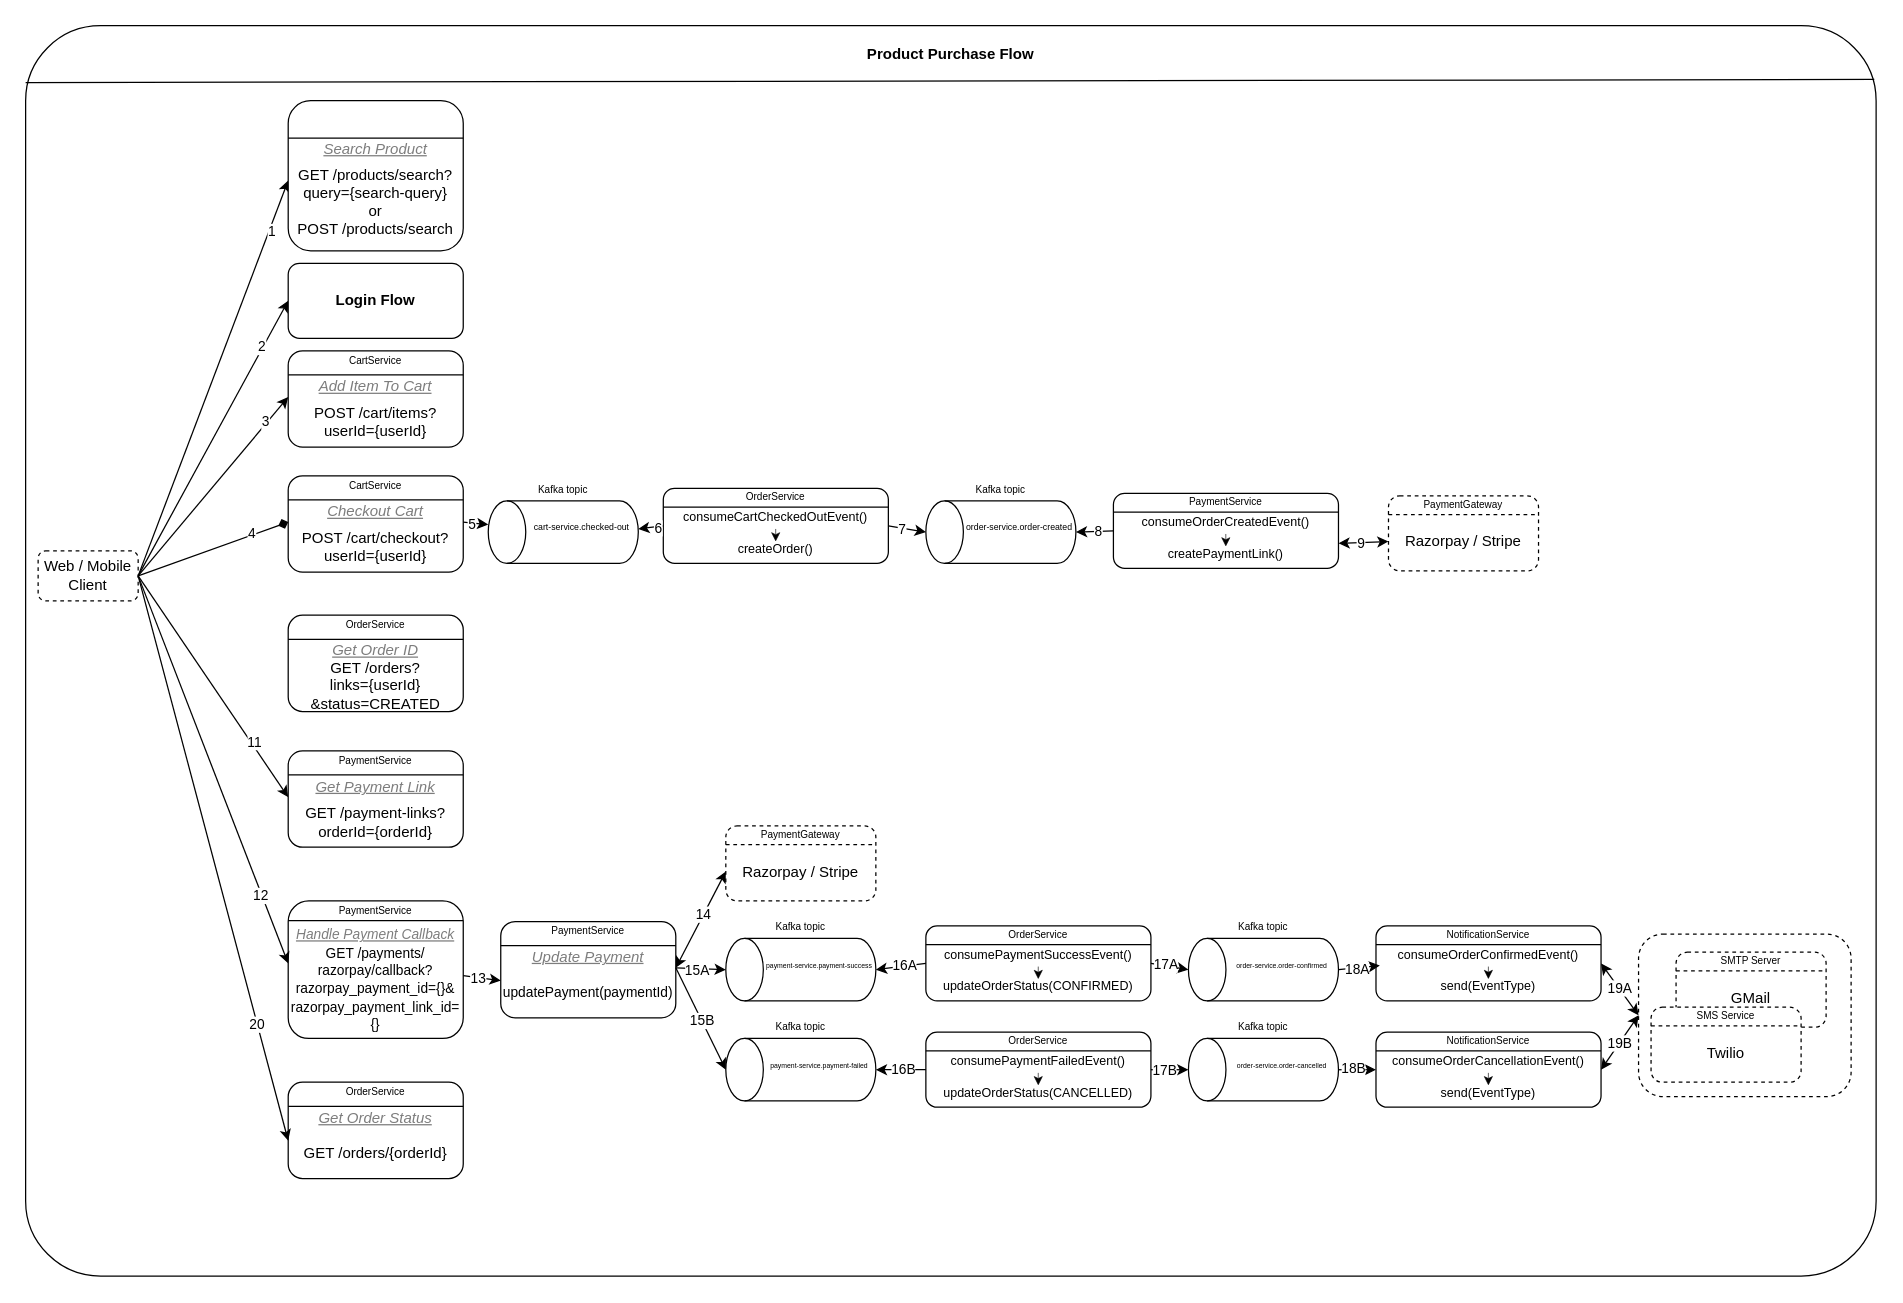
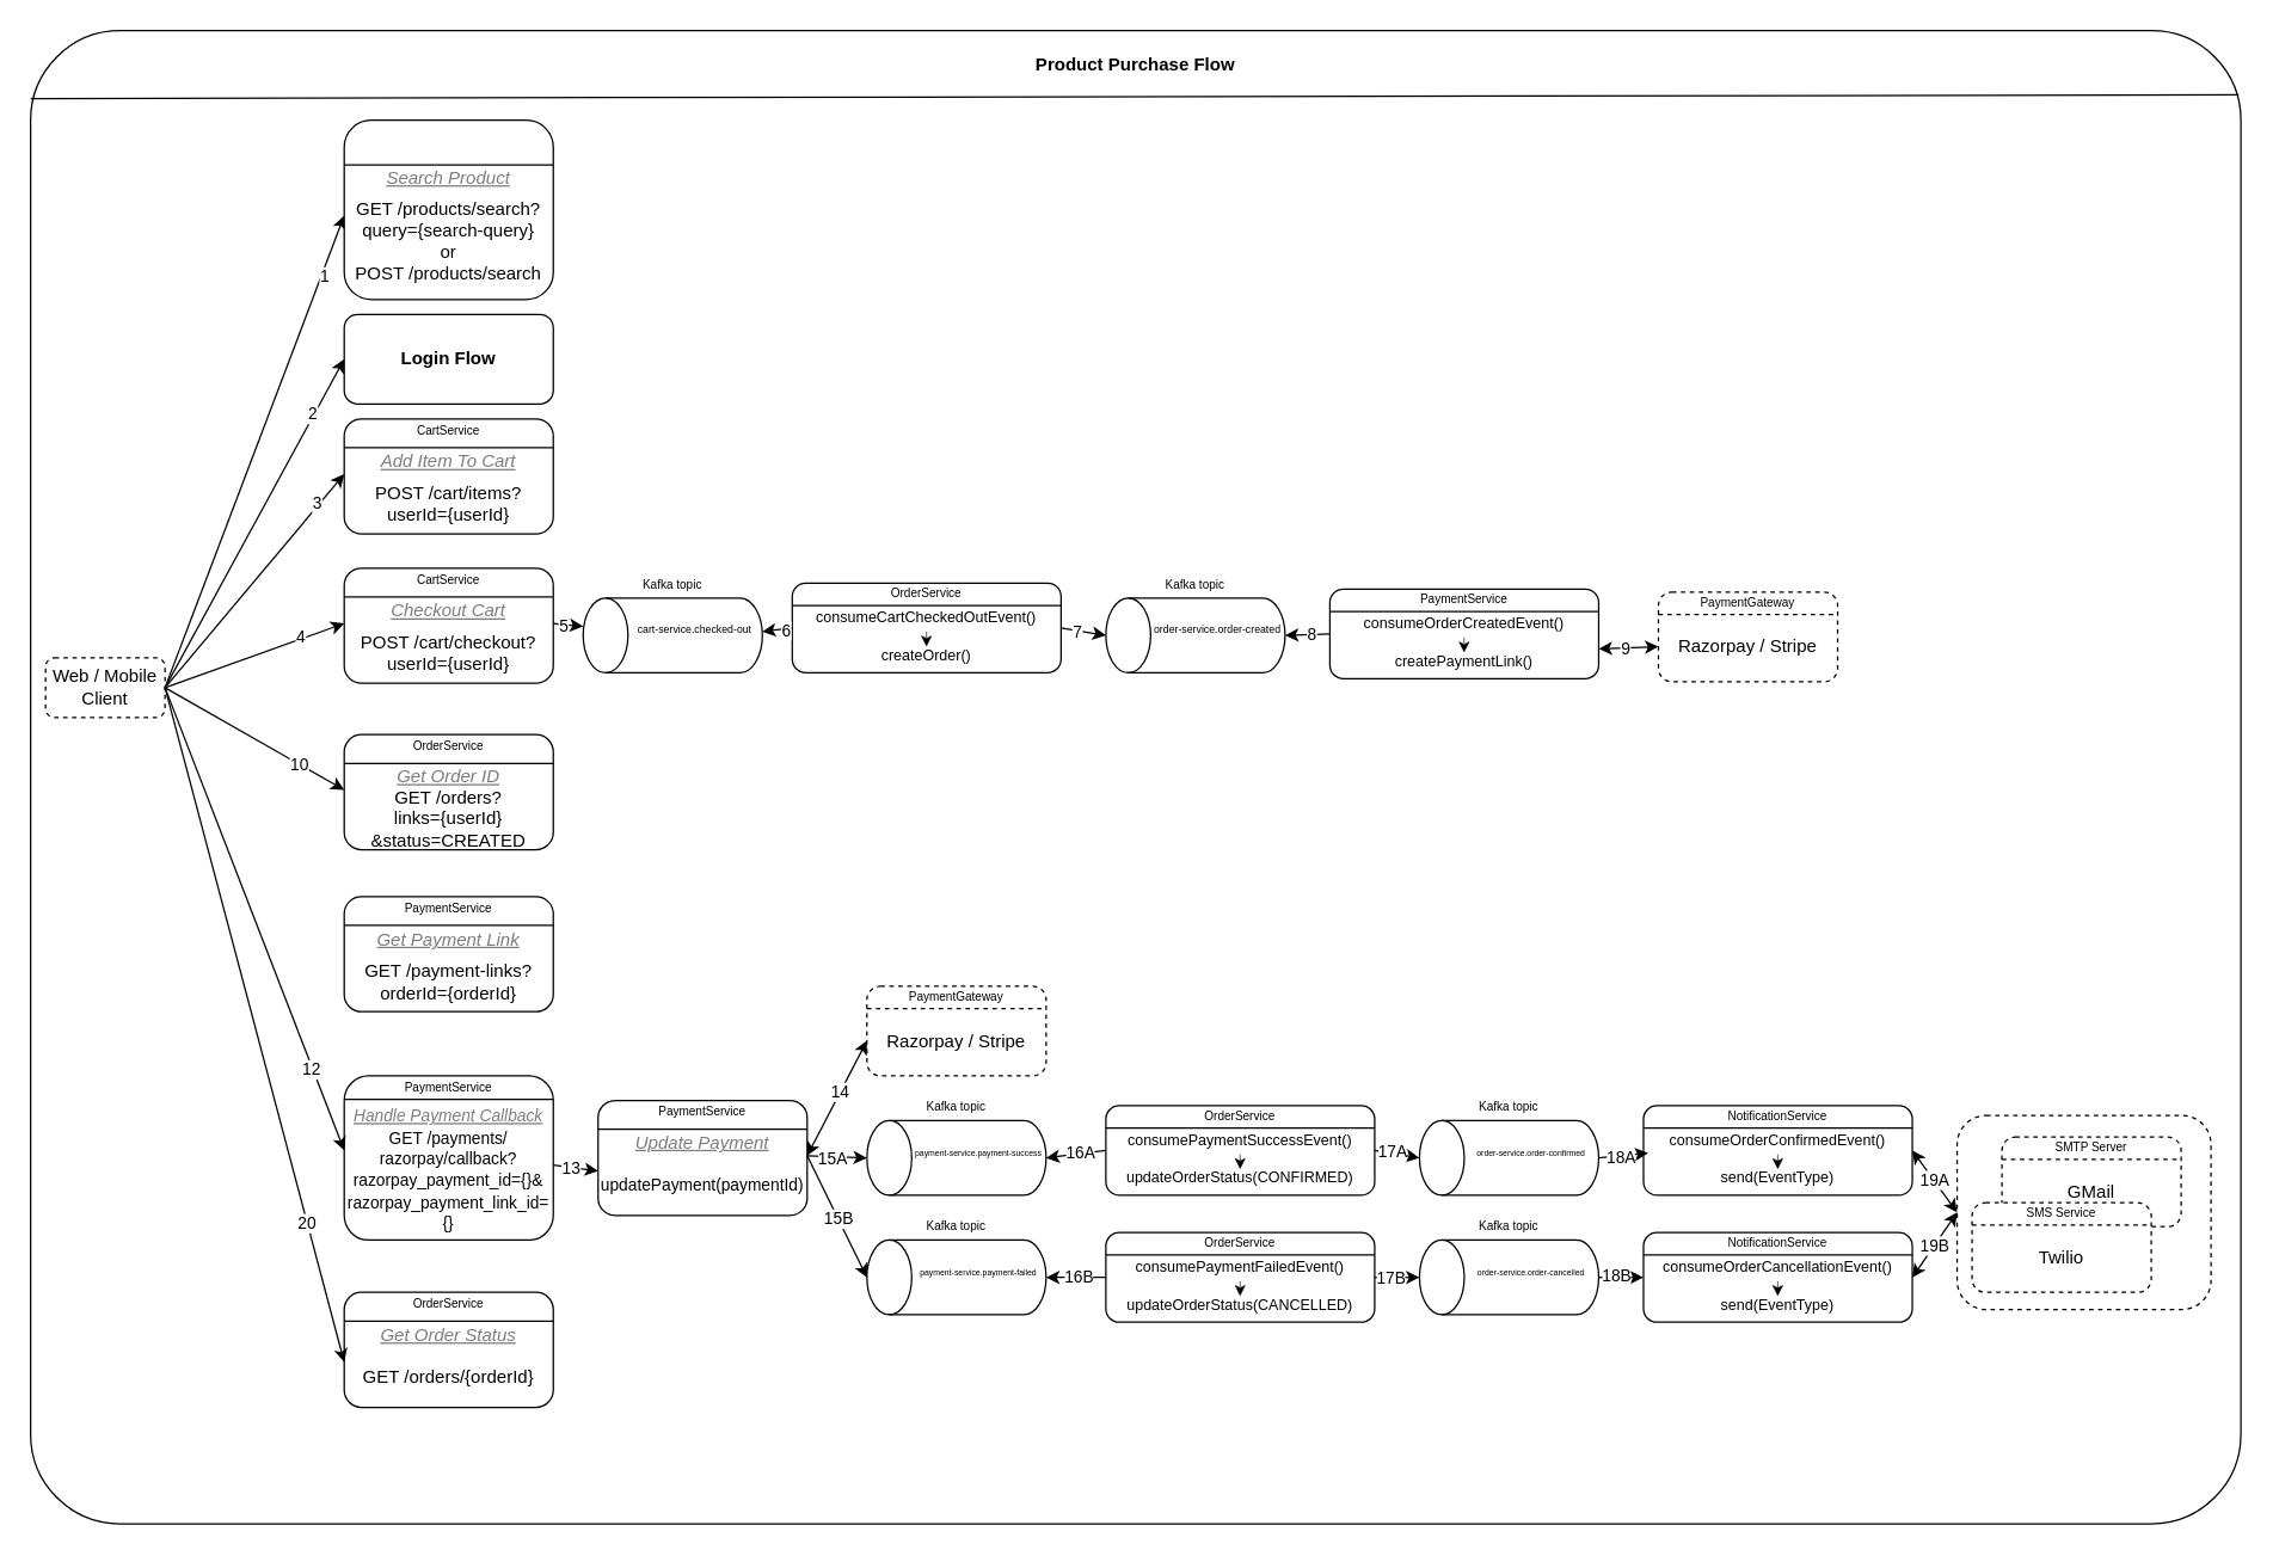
- <mxCell id="114" value="" style="endArrow=diamond;html=1;rounded=0;exitX=1;exitY=0.5;exitDx=0;exitDy=0;entryX=0;entryY=0;entryDx=0;entryDy=0;" parent="1" source="6" target="19" edge="1"><mxGeometry width="50" height="50" relative="1" as="geometry"><mxPoint x="120" y="480" as="sourcePoint" /><mxPoint x="240" y="318" as="targetPoint" /></mxGeometry></mxCell>
+ <mxCell id="114" value="" style="endArrow=classic;html=1;rounded=0;exitX=1;exitY=0.5;exitDx=0;exitDy=0;entryX=0;entryY=0;entryDx=0;entryDy=0;" parent="1" source="6" target="19" edge="1"><mxGeometry width="50" height="50" relative="1" as="geometry"><mxPoint x="120" y="480" as="sourcePoint" /><mxPoint x="240" y="318" as="targetPoint" /></mxGeometry></mxCell>
+ <mxCell id="116" value="" style="endArrow=classic;html=1;rounded=0;exitX=1;exitY=0.5;exitDx=0;exitDy=0;entryX=0;entryY=0;entryDx=0;entryDy=0;" parent="1" source="6" target="48" edge="1"><mxGeometry width="50" height="50" relative="1" as="geometry"><mxPoint x="120" y="480" as="sourcePoint" /><mxPoint x="240" y="427" as="targetPoint" /></mxGeometry></mxCell>
+ <mxCell id="117" value="10" style="edgeLabel;html=1;align=center;verticalAlign=middle;resizable=0;points=[];" parent="116" vertex="1" connectable="0"><mxGeometry x="0.488" relative="1" as="geometry"><mxPoint as="offset" /></mxGeometry></mxCell>
- <mxCell id="118" value="" style="endArrow=classic;html=1;rounded=0;exitX=1;exitY=0.5;exitDx=0;exitDy=0;entryX=0;entryY=0;entryDx=0;entryDy=0;" parent="1" source="6" target="53" edge="1"><mxGeometry width="50" height="50" relative="1" as="geometry"><mxPoint x="120" y="480" as="sourcePoint" /><mxPoint x="240" y="539" as="targetPoint" /></mxGeometry></mxCell>
- <mxCell id="119" value="11" style="edgeLabel;html=1;align=center;verticalAlign=middle;resizable=0;points=[];" parent="118" vertex="1" connectable="0"><mxGeometry x="0.505" y="2" relative="1" as="geometry"><mxPoint as="offset" /></mxGeometry></mxCell>
